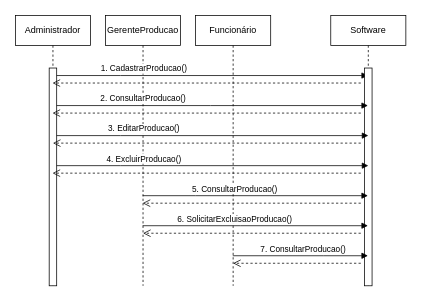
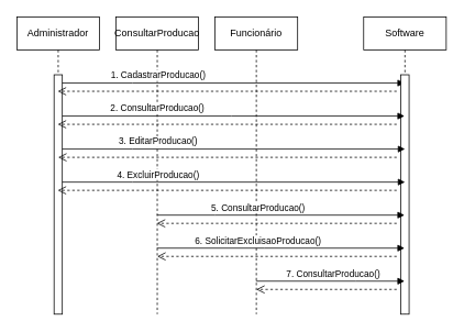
- <mxCell id="5" value="GerenteProducao" style="shape=umlLifeline;perimeter=lifelinePerimeter;whiteSpace=wrap;html=1;container=0;dropTarget=0;collapsible=0;recursiveResize=0;outlineConnect=0;portConstraint=eastwest;newEdgeStyle={&quot;edgeStyle&quot;:&quot;elbowEdgeStyle&quot;,&quot;elbow&quot;:&quot;vertical&quot;,&quot;curved&quot;:0,&quot;rounded&quot;:0};size=40;" vertex="1" parent="1"><mxGeometry x="140" y="20" width="100" height="360" as="geometry" /></mxCell>
+ <mxCell id="5" value="ConsultarProducao" style="shape=umlLifeline;perimeter=lifelinePerimeter;whiteSpace=wrap;html=1;container=0;dropTarget=0;collapsible=0;recursiveResize=0;outlineConnect=0;portConstraint=eastwest;newEdgeStyle={&quot;edgeStyle&quot;:&quot;elbowEdgeStyle&quot;,&quot;elbow&quot;:&quot;vertical&quot;,&quot;curved&quot;:0,&quot;rounded&quot;:0};size=40;" vertex="1" parent="1"><mxGeometry x="140" y="20" width="100" height="360" as="geometry" /></mxCell>
